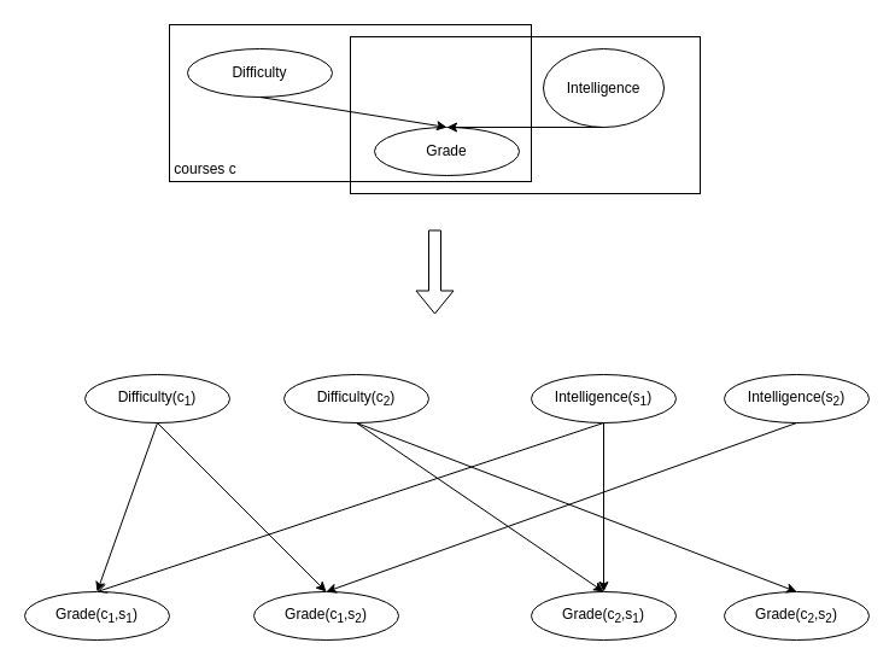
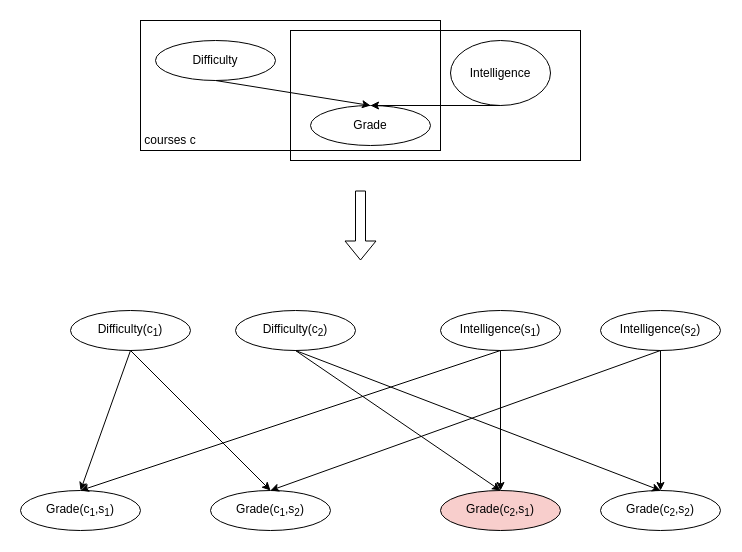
+ <mxCell id="26" value="" style="endArrow=classic;html=1;exitX=0.5;exitY=1;exitDx=0;exitDy=0;entryX=0.5;entryY=0;entryDx=0;entryDy=0;" edge="1" parent="1" source="9" target="21"><mxGeometry width="50" height="50" relative="1" as="geometry"><mxPoint x="330" y="430" as="sourcePoint" /><mxPoint x="380" y="380" as="targetPoint" /></mxGeometry></mxCell>
- <mxCell id="12" value="" style="endArrow=open;html=1;exitX=0.5;exitY=1;exitDx=0;exitDy=0;entryX=0.5;entryY=0;entryDx=0;entryDy=0;" edge="1" parent="1" source="8" target="10"><mxGeometry width="50" height="50" relative="1" as="geometry"><mxPoint x="-10" y="710" as="sourcePoint" /><mxPoint x="40" y="660" as="targetPoint" /></mxGeometry></mxCell>
+ <mxCell id="12" value="" style="endArrow=classic;html=1;exitX=0.5;exitY=1;exitDx=0;exitDy=0;entryX=0.5;entryY=0;entryDx=0;entryDy=0;" edge="1" parent="1" source="8" target="10"><mxGeometry width="50" height="50" relative="1" as="geometry"><mxPoint x="-10" y="710" as="sourcePoint" /><mxPoint x="40" y="660" as="targetPoint" /></mxGeometry></mxCell>
- <mxCell id="20" value="Grade(c&lt;sub&gt;2&lt;/sub&gt;,s&lt;sub&gt;1&lt;/sub&gt;)" style="ellipse;whiteSpace=wrap;html=1;" vertex="1" parent="1"><mxGeometry x="440" y="490" width="120" height="40" as="geometry" /></mxCell>
+ <mxCell id="20" value="Grade(c&lt;sub&gt;2&lt;/sub&gt;,s&lt;sub&gt;1&lt;/sub&gt;)" style="ellipse;whiteSpace=wrap;html=1;fillColor=#f8cecc;" vertex="1" parent="1"><mxGeometry x="440" y="490" width="120" height="40" as="geometry" /></mxCell>
